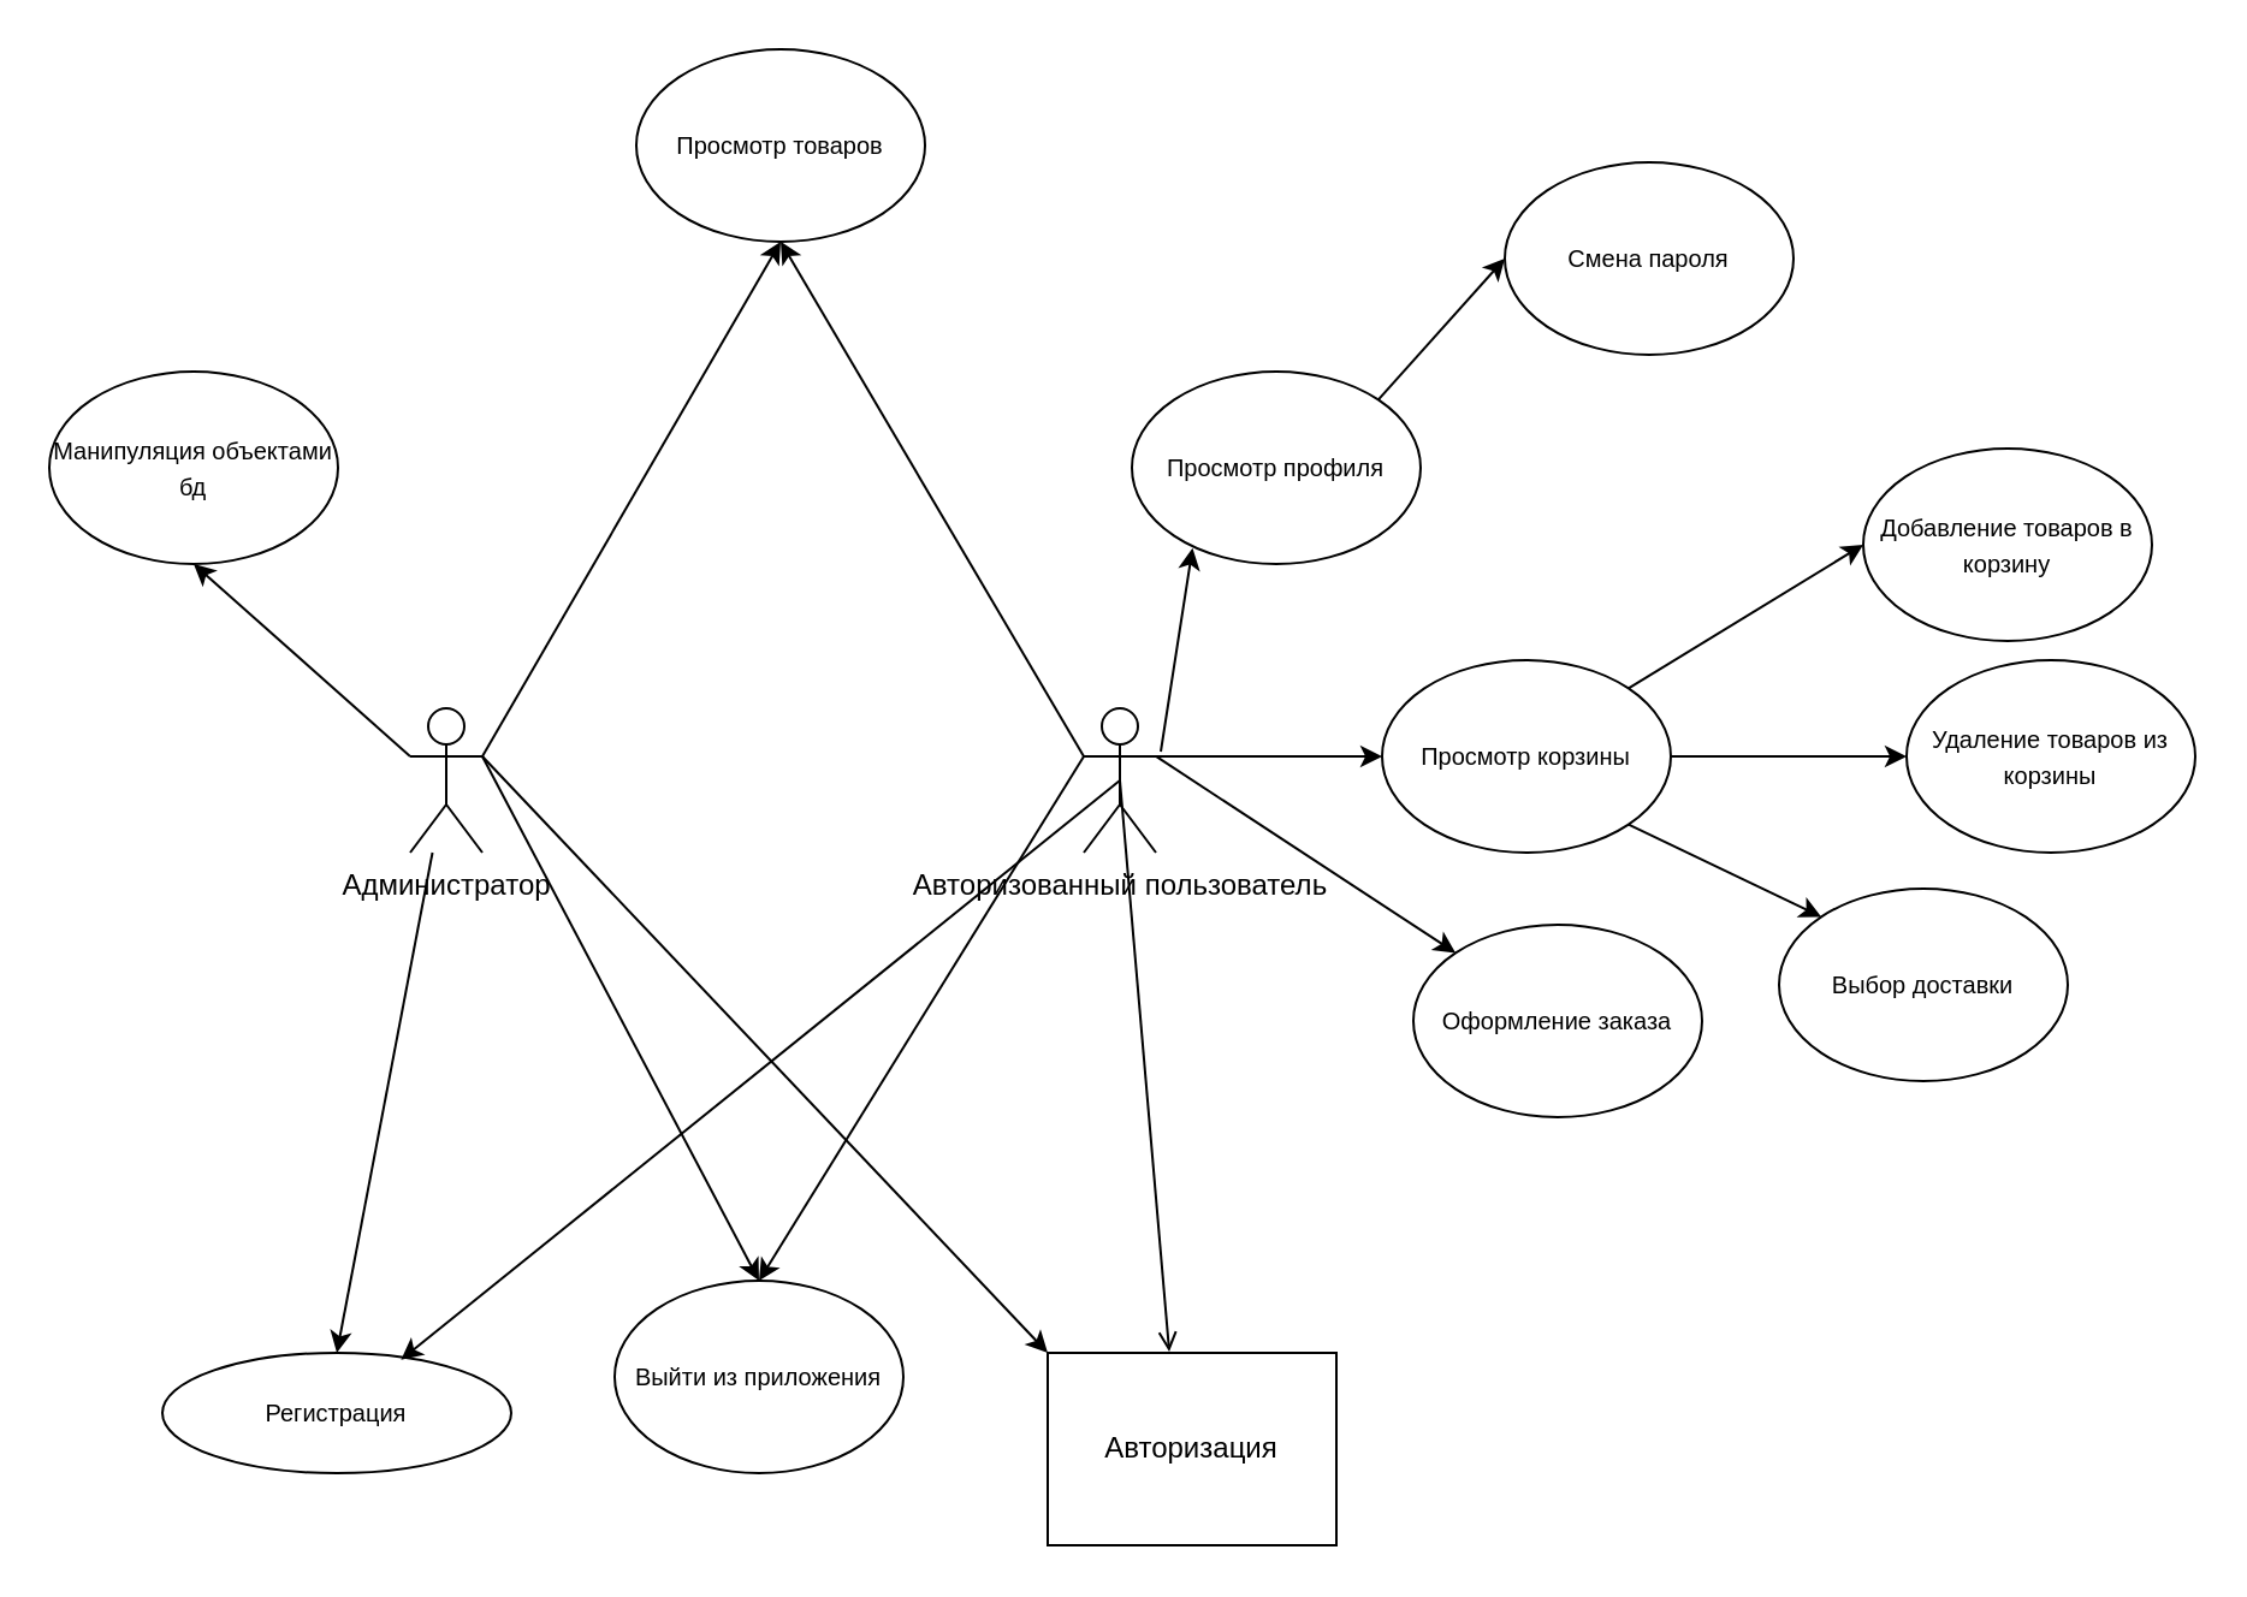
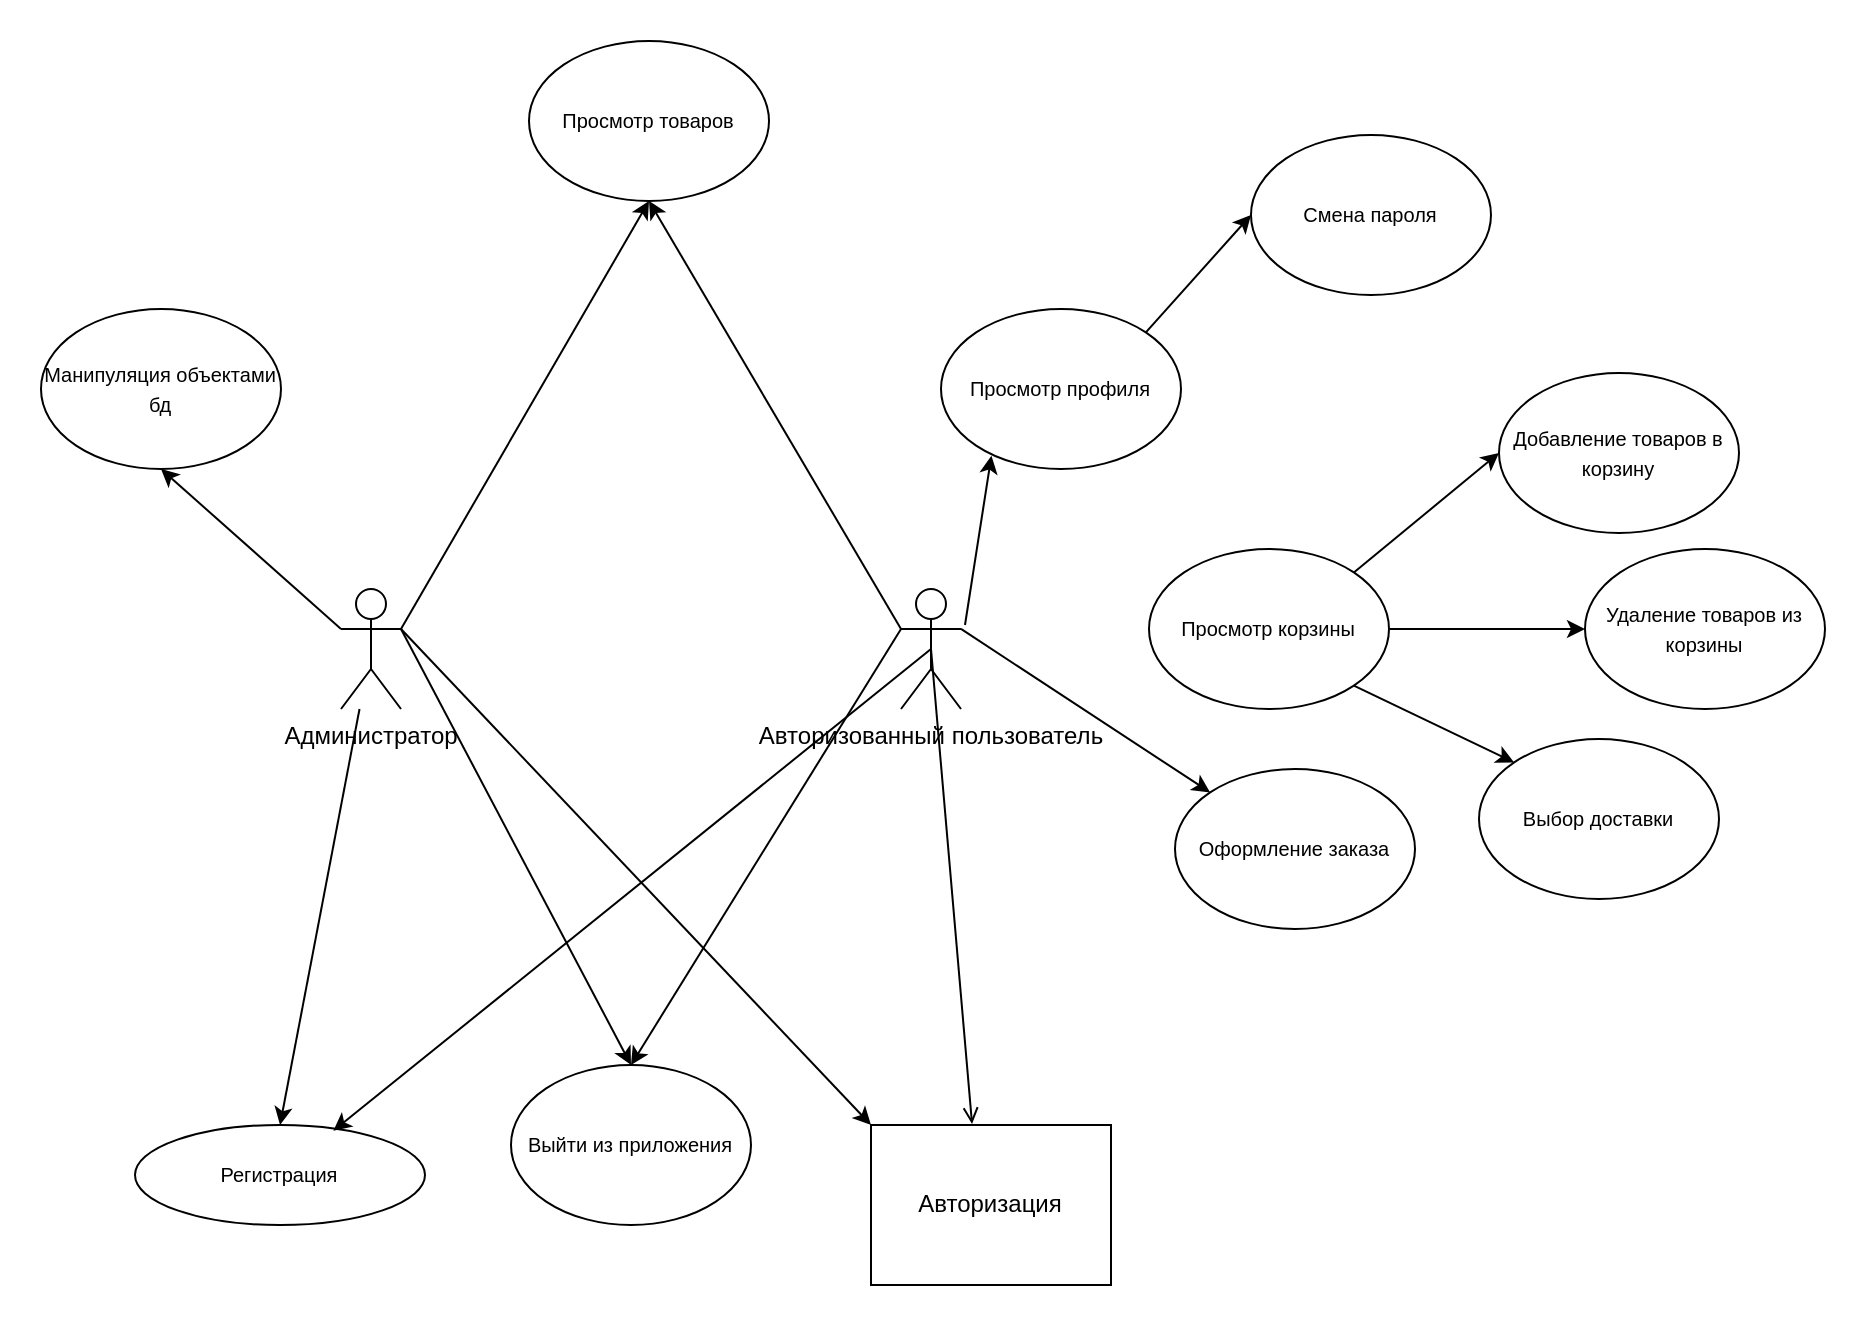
- <mxCell id="14" value="&lt;font style=&quot;font-size: 10px;&quot;&gt;Добавление товаров в корзину&lt;/font&gt;" style="ellipse;whiteSpace=wrap;html=1;" parent="1" vertex="1"><mxGeometry x="774" y="186" width="120" height="80" as="geometry" /></mxCell>
+ <mxCell id="14" value="&lt;font style=&quot;font-size: 10px;&quot;&gt;Добавление товаров в корзину&lt;/font&gt;" style="ellipse;whiteSpace=wrap;html=1;" parent="1" vertex="1"><mxGeometry x="749" y="186" width="120" height="80" as="geometry" /></mxCell>
- <mxCell id="19" value="" style="endArrow=classic;html=1;rounded=0;exitX=1;exitY=0.333;exitDx=0;exitDy=0;exitPerimeter=0;entryX=0;entryY=0.5;entryDx=0;entryDy=0;" parent="1" source="4" target="13" edge="1"><mxGeometry width="50" height="50" relative="1" as="geometry"><mxPoint x="568" y="329" as="sourcePoint" /><mxPoint x="618" y="279" as="targetPoint" /></mxGeometry></mxCell>
